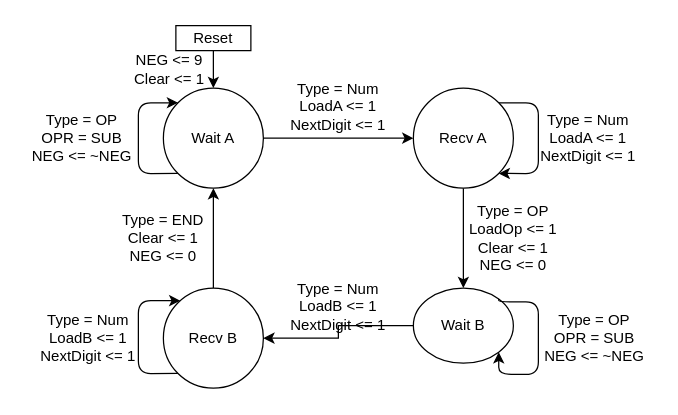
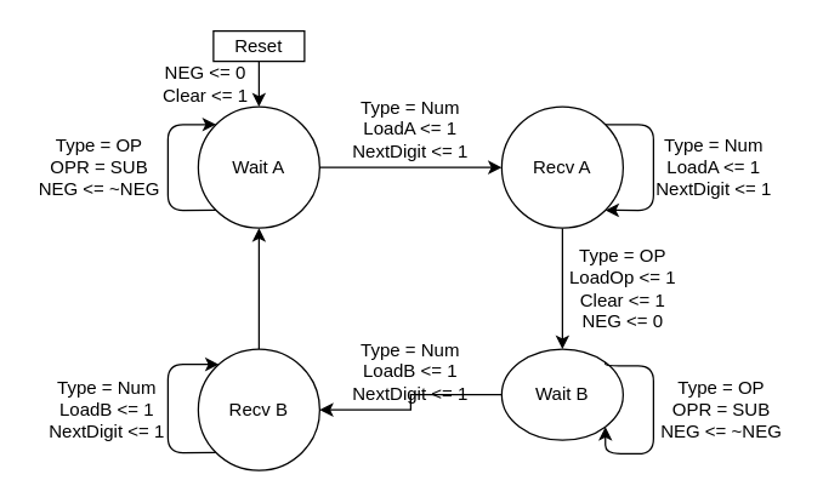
- <mxCell id="24" value="&lt;div&gt;NEG &amp;lt;= 9&lt;br&gt;&lt;/div&gt;&lt;div&gt;Clear &amp;lt;= 1&lt;/div&gt;" style="text;html=1;strokeColor=none;fillColor=none;align=center;verticalAlign=middle;whiteSpace=wrap;rounded=0;" vertex="1" parent="1"><mxGeometry x="90" y="50" width="90" height="10" as="geometry" /></mxCell>
+ <mxCell id="24" value="&lt;div&gt;NEG &amp;lt;= 0&lt;br&gt;&lt;/div&gt;&lt;div&gt;Clear &amp;lt;= 1&lt;/div&gt;" style="text;html=1;strokeColor=none;fillColor=none;align=center;verticalAlign=middle;whiteSpace=wrap;rounded=0;" vertex="1" parent="1"><mxGeometry x="90" y="50" width="90" height="10" as="geometry" /></mxCell>
- <mxCell id="23" value="&lt;div&gt;&lt;div&gt;Type = END &lt;br&gt;&lt;/div&gt;&lt;/div&gt;&lt;div&gt;Clear &amp;lt;= 1&lt;br&gt;&lt;/div&gt;&lt;div&gt;NEG &amp;lt;= 0&lt;br&gt;&lt;/div&gt;" style="text;html=1;strokeColor=none;fillColor=none;align=center;verticalAlign=middle;whiteSpace=wrap;rounded=0;" vertex="1" parent="1"><mxGeometry x="90" y="170" width="80" height="40" as="geometry" /></mxCell>
